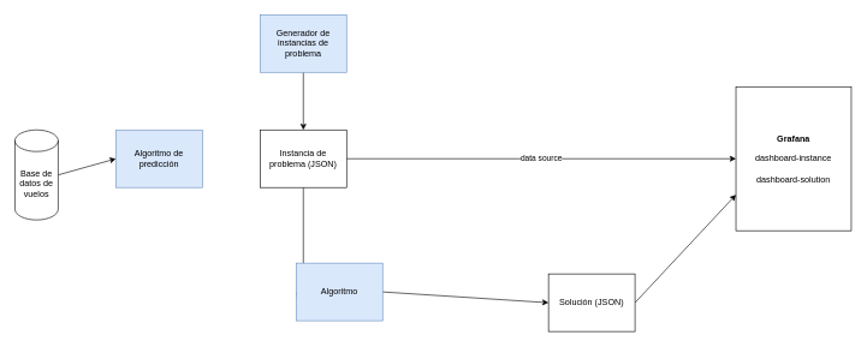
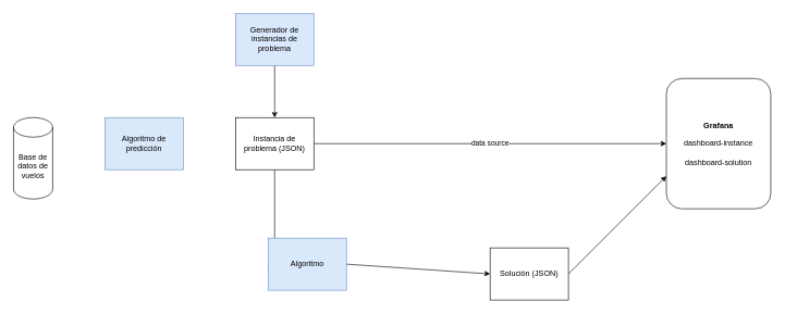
- <mxCell id="2" value="&lt;b&gt;Grafana&lt;/b&gt;&lt;br&gt;&lt;br&gt;dashboard-instance&lt;br&gt;&lt;br&gt;dashboard-solution" style="rounded=0;whiteSpace=wrap;html=1;" parent="1" vertex="1"><mxGeometry x="1020" y="120" width="160" height="200" as="geometry" /></mxCell>
+ <mxCell id="2" value="&lt;b&gt;Grafana&lt;/b&gt;&lt;br&gt;&lt;br&gt;dashboard-instance&lt;br&gt;&lt;br&gt;dashboard-solution" style="whiteSpace=wrap;html=1;rounded=1;" parent="1" vertex="1"><mxGeometry x="1020" y="120" width="160" height="200" as="geometry" /></mxCell>
- <mxCell id="12" style="edgeStyle=none;html=1;exitX=1;exitY=0.5;exitDx=0;exitDy=0;exitPerimeter=0;entryX=0;entryY=0.5;entryDx=0;entryDy=0;" parent="1" source="13" target="14" edge="1"><mxGeometry relative="1" as="geometry" /></mxCell>
- <mxCell id="11" value="Solución (JSON)" style="rounded=0;whiteSpace=wrap;html=1;" parent="1" vertex="1"><mxGeometry x="760" y="380" width="120" height="80" as="geometry" /></mxCell>
+ <mxCell id="11" value="Solución (JSON)" style="rounded=0;whiteSpace=wrap;html=1;" parent="1" vertex="1"><mxGeometry x="750" y="380" width="120" height="80" as="geometry" /></mxCell>
